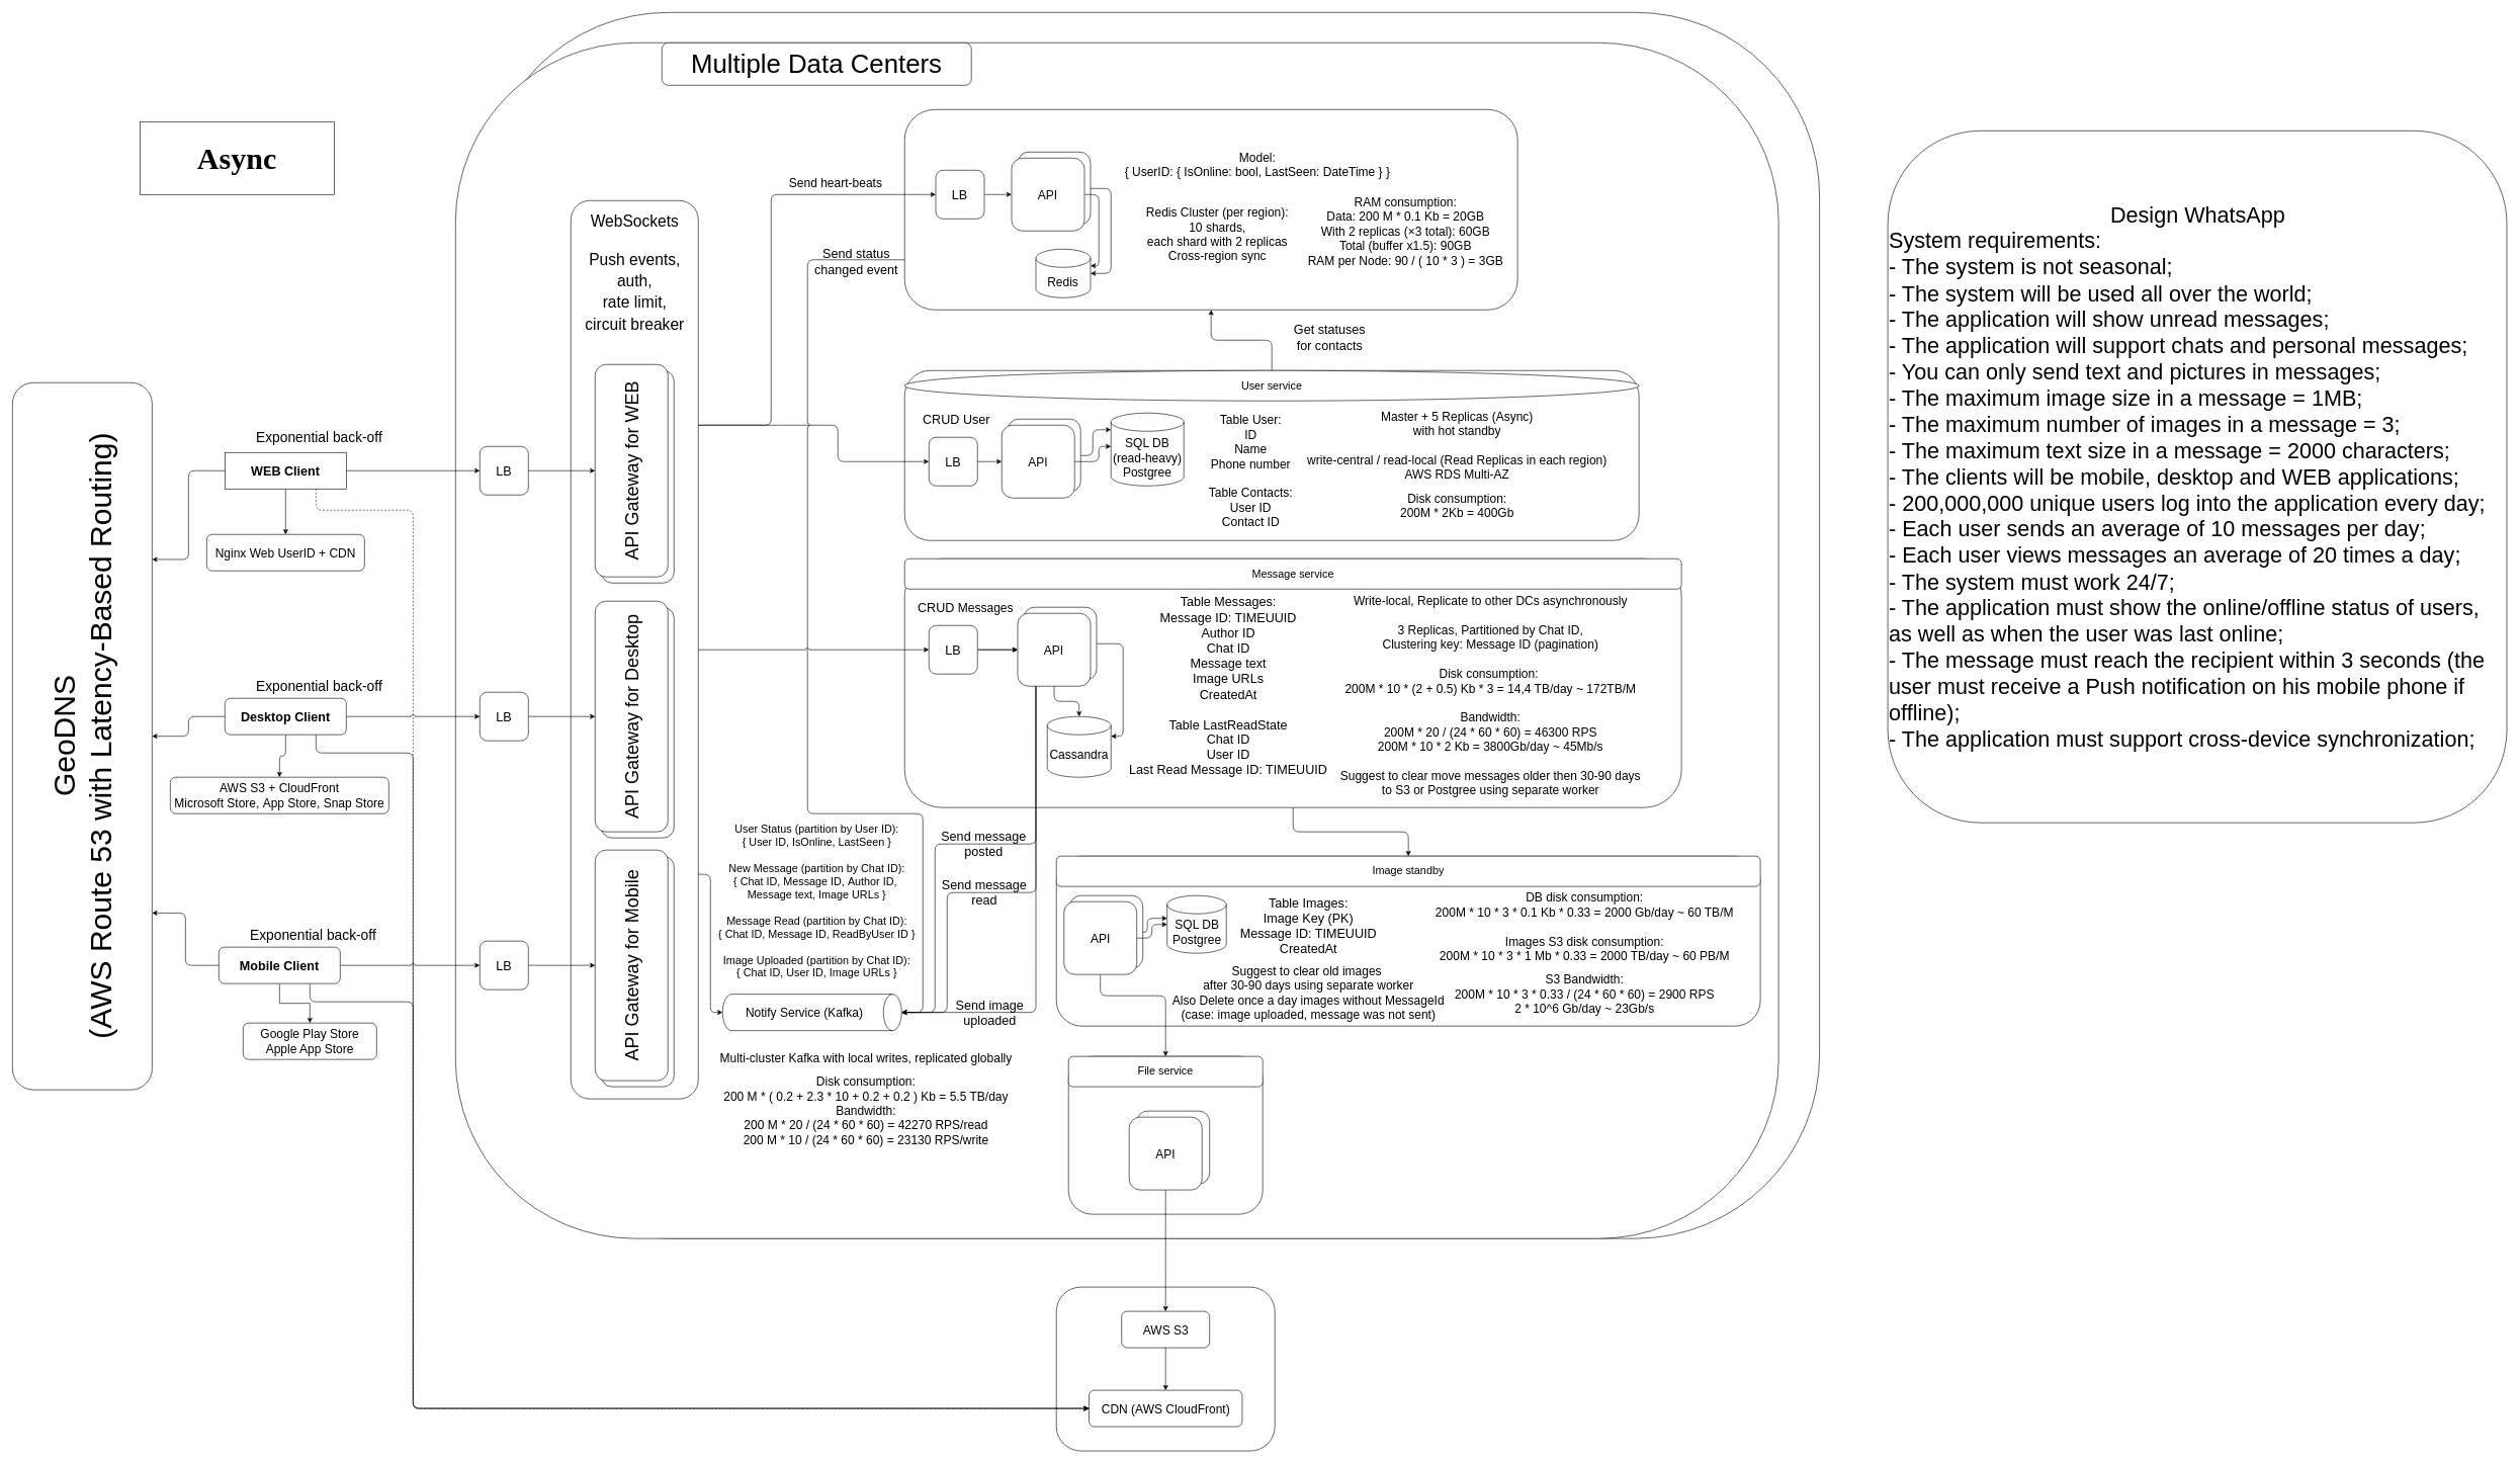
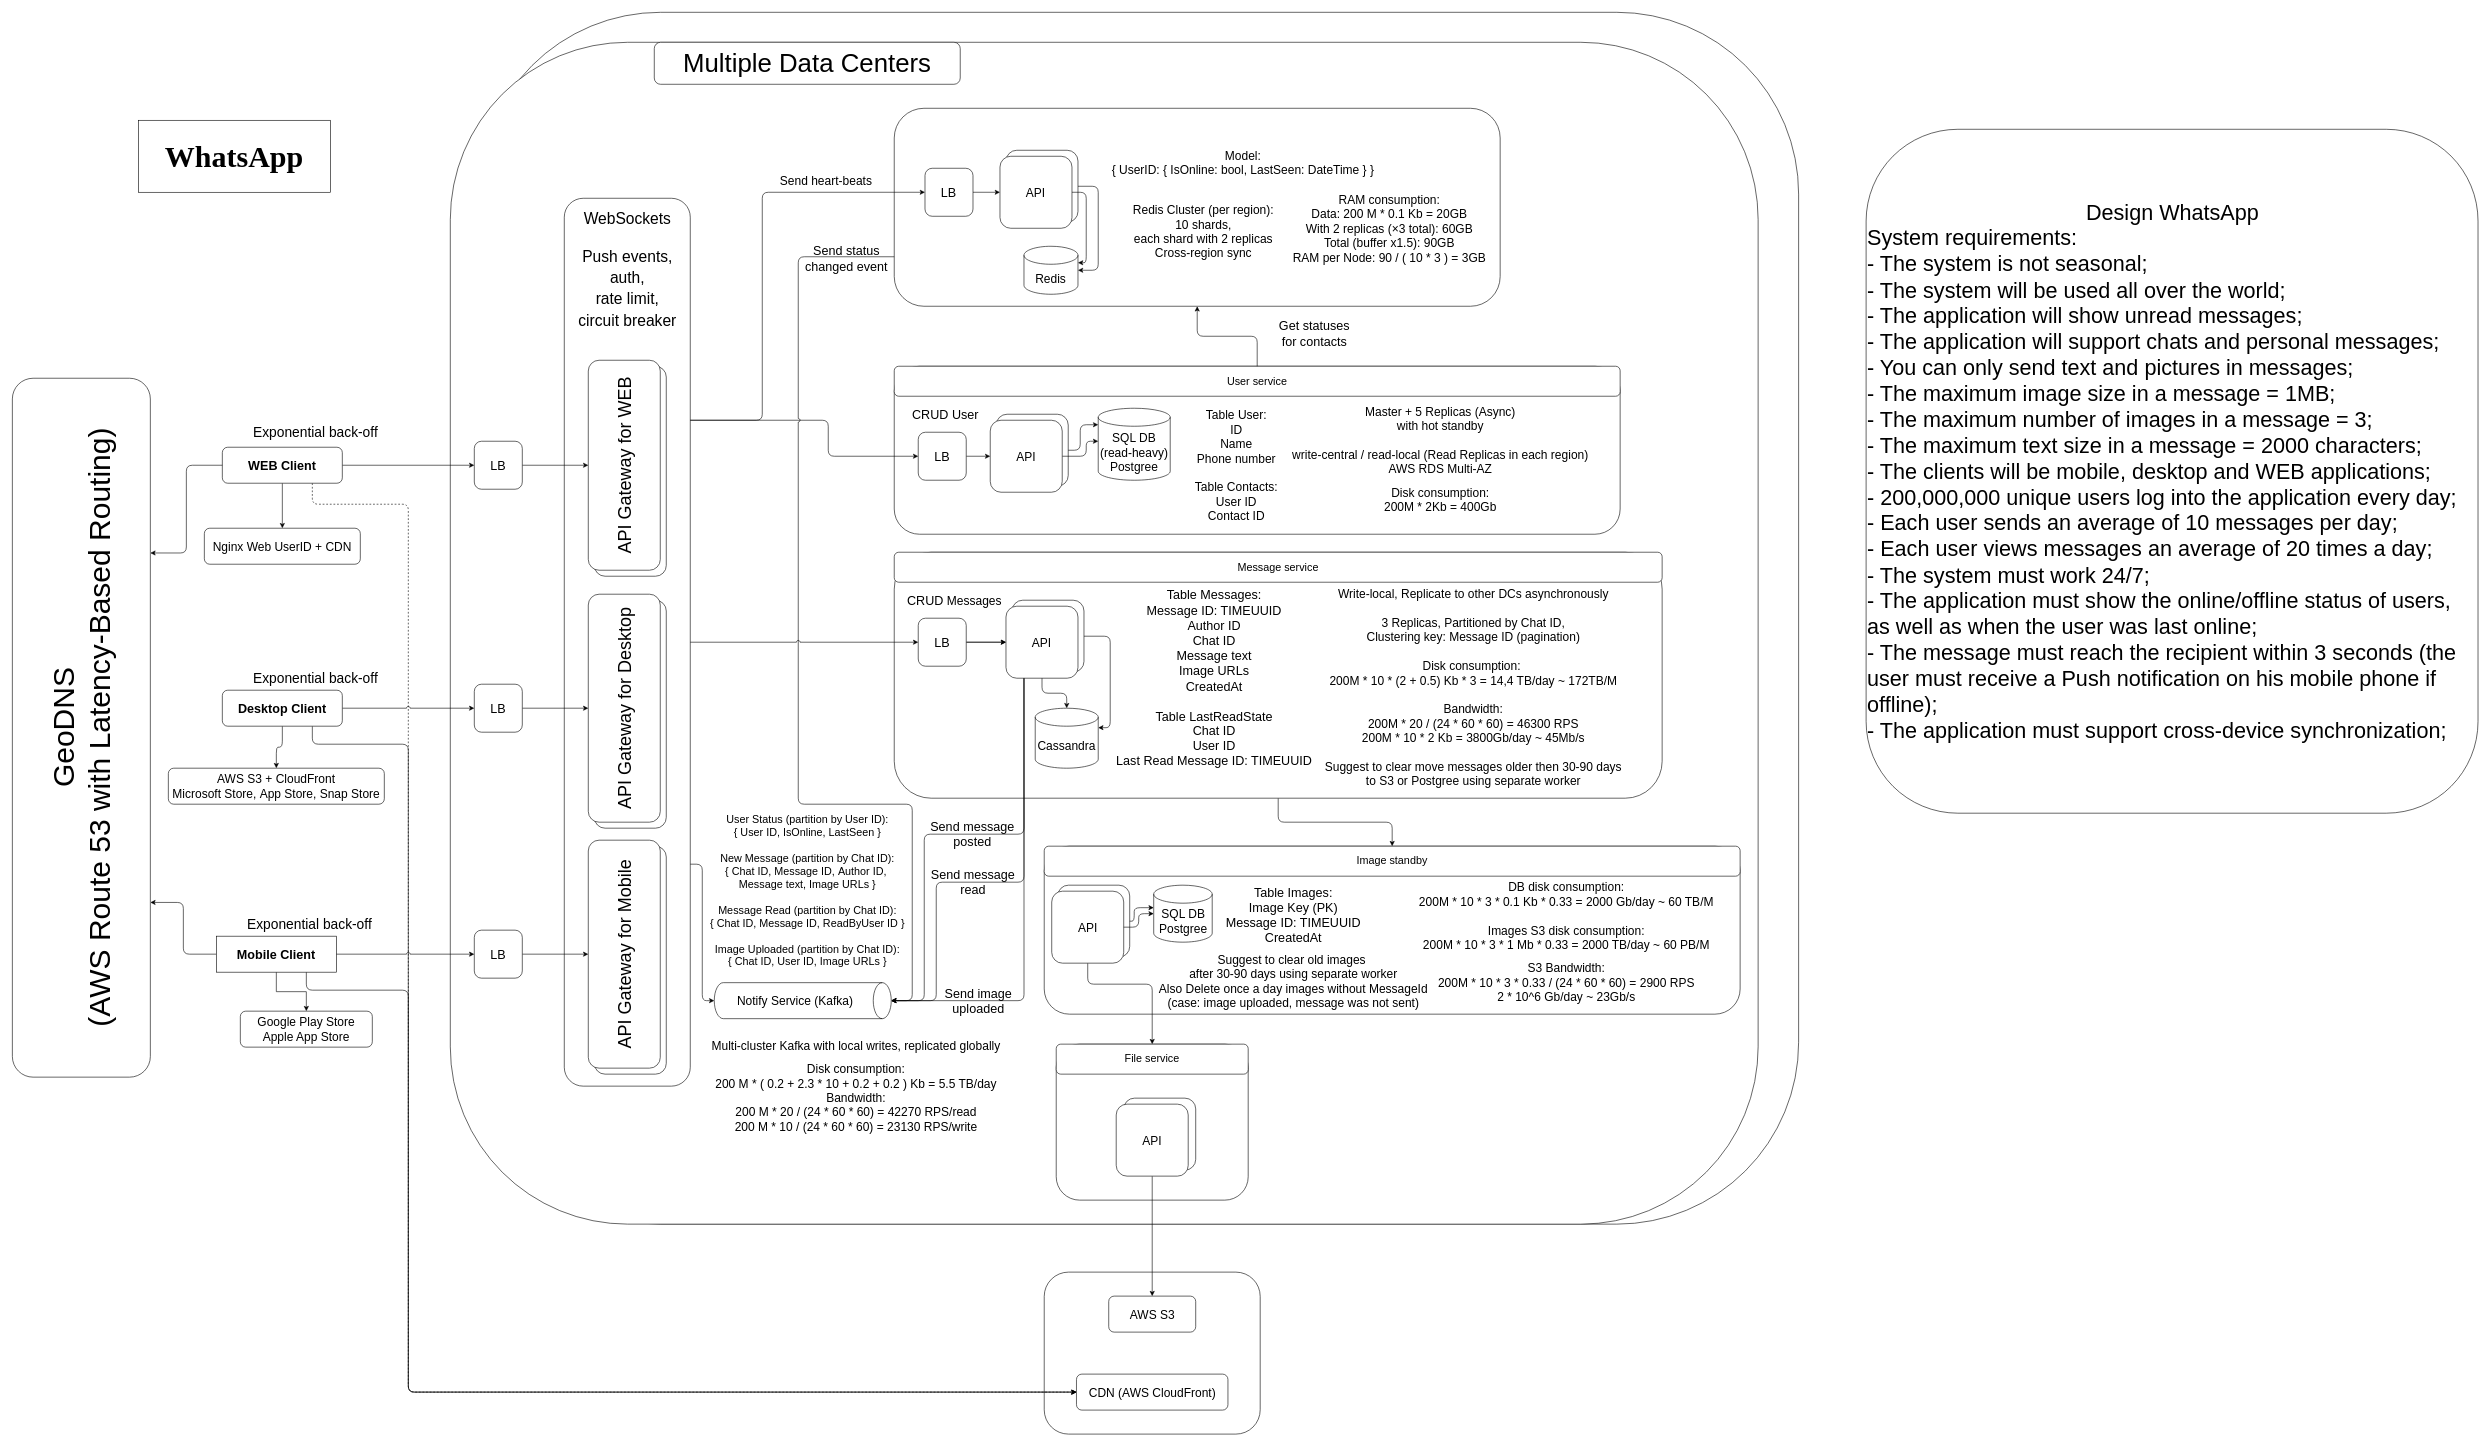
- <mxCell id="68" value="&lt;b&gt;&lt;span lang=&quot;RU&quot; style=&quot;font-family: &amp;quot;Times New Roman&amp;quot;, &amp;quot;serif&amp;quot;;&quot;&gt;&lt;font&gt;Async&lt;/font&gt;&lt;/span&gt;&lt;/b&gt;" style="whiteSpace=wrap;html=1;rounded=1;arcSize=0;fontColor=light-dark(#000000,#FFFFFF);fontSize=50;" vertex="1" parent="1"><mxGeometry x="230" y="200" width="320" height="120" as="geometry" /></mxCell>
+ <mxCell id="68" value="&lt;b&gt;&lt;span lang=&quot;RU&quot; style=&quot;font-family: &amp;quot;Times New Roman&amp;quot;, &amp;quot;serif&amp;quot;;&quot;&gt;&lt;font&gt;WhatsApp&lt;/font&gt;&lt;/span&gt;&lt;/b&gt;" style="whiteSpace=wrap;html=1;rounded=1;arcSize=0;fontColor=light-dark(#000000,#FFFFFF);fontSize=50;" vertex="1" parent="1"><mxGeometry x="230" y="200" width="320" height="120" as="geometry" /></mxCell>
- <mxCell id="11" value="&lt;font style=&quot;font-size: 18px;&quot;&gt;User service&lt;/font&gt;" style="ellipse;whiteSpace=wrap;html=1;fontColor=light-dark(#000000,#FFFFFF);movable=0;resizable=0;rotatable=0;deletable=0;editable=0;locked=1;connectable=0;" vertex="1" parent="1"><mxGeometry x="1490" y="610" width="1210" height="50" as="geometry" /></mxCell>
+ <mxCell id="11" value="&lt;font style=&quot;font-size: 18px;&quot;&gt;User service&lt;/font&gt;" style="rounded=1;whiteSpace=wrap;html=1;fontColor=light-dark(#000000,#FFFFFF);movable=0;resizable=0;rotatable=0;deletable=0;editable=0;locked=1;connectable=0;" vertex="1" parent="1"><mxGeometry x="1490" y="610" width="1210" height="50" as="geometry" /></mxCell>
- <mxCell id="36" value="&lt;font style=&quot;font-size: 21px;&quot;&gt;&lt;b&gt;&lt;font style=&quot;font-size: 21px;&quot;&gt;WEB&lt;/font&gt;&amp;nbsp;Client&lt;/b&gt;&lt;/font&gt;" style="whiteSpace=wrap;html=1;fontColor=light-dark(#000000,#FFFFFF);rounded=0;" vertex="1" parent="1"><mxGeometry x="370" y="745" width="200" height="60" as="geometry" /></mxCell>
+ <mxCell id="36" value="&lt;font style=&quot;font-size: 21px;&quot;&gt;&lt;b&gt;&lt;font style=&quot;font-size: 21px;&quot;&gt;WEB&lt;/font&gt;&amp;nbsp;Client&lt;/b&gt;&lt;/font&gt;" style="rounded=1;whiteSpace=wrap;html=1;fontColor=light-dark(#000000,#FFFFFF);" vertex="1" parent="1"><mxGeometry x="370" y="745" width="200" height="60" as="geometry" /></mxCell>
- <mxCell id="39" style="edgeStyle=orthogonalEdgeStyle;rounded=1;orthogonalLoop=1;jettySize=auto;html=1;entryX=1;entryY=0.5;entryDx=0;entryDy=0;curved=0;" edge="1" parent="1" source="41" target="103"><mxGeometry relative="1" as="geometry" /></mxCell>
- <mxCell id="46" value="&lt;font style=&quot;font-size: 21px;&quot;&gt;&lt;b&gt;Mobile Client&lt;/b&gt;&lt;/font&gt;" style="rounded=1;whiteSpace=wrap;html=1;fontColor=light-dark(#000000,#FFFFFF);" vertex="1" parent="1"><mxGeometry x="360" y="1560" width="200" height="60" as="geometry" /></mxCell>
+ <mxCell id="46" value="&lt;font style=&quot;font-size: 21px;&quot;&gt;&lt;b&gt;Mobile Client&lt;/b&gt;&lt;/font&gt;" style="whiteSpace=wrap;html=1;fontColor=light-dark(#000000,#FFFFFF);rounded=0;" vertex="1" parent="1"><mxGeometry x="360" y="1560" width="200" height="60" as="geometry" /></mxCell>
- <mxCell id="79" style="edgeStyle=orthogonalEdgeStyle;rounded=1;orthogonalLoop=1;jettySize=auto;html=1;entryX=0.5;entryY=0;entryDx=0;entryDy=0;curved=0;" edge="1" parent="1" source="80" target="81"><mxGeometry relative="1" as="geometry" /></mxCell>
